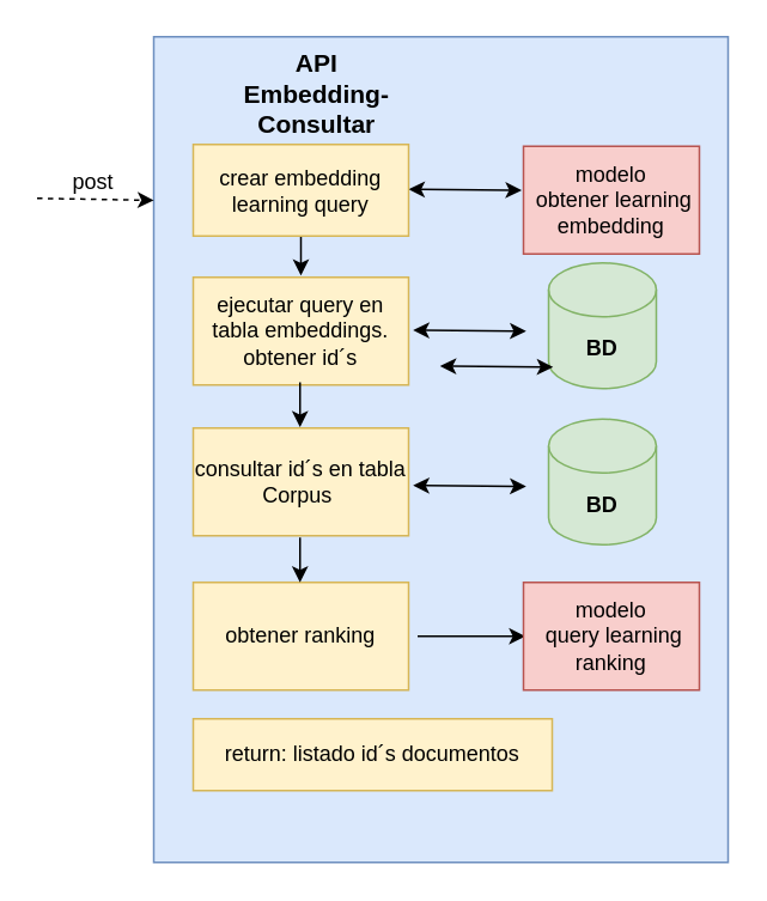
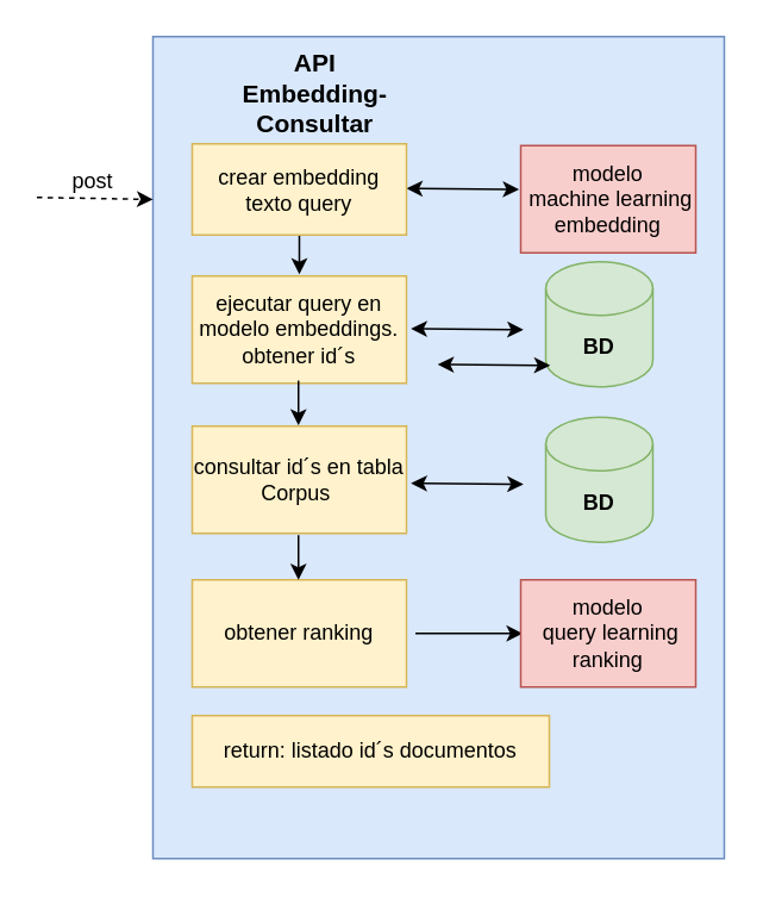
- <mxCell id="16" value="crear embedding&lt;br&gt;learning query" style="rounded=0;whiteSpace=wrap;html=1;fillColor=#fff2cc;strokeColor=#d6b656;" vertex="1" parent="1"><mxGeometry x="107" y="80" width="120" height="51" as="geometry" /></mxCell>
+ <mxCell id="16" value="crear embedding&lt;br&gt;texto query" style="rounded=0;whiteSpace=wrap;html=1;fillColor=#fff2cc;strokeColor=#d6b656;" vertex="1" parent="1"><mxGeometry x="107" y="80" width="120" height="51" as="geometry" /></mxCell>
- <mxCell id="7" value="modelo&lt;br&gt;&amp;nbsp;obtener learning embedding" style="rounded=0;whiteSpace=wrap;html=1;fillColor=#f8cecc;strokeColor=#b85450;" vertex="1" parent="1"><mxGeometry x="291" y="81" width="98" height="60" as="geometry" /></mxCell>
+ <mxCell id="7" value="modelo&lt;br&gt;&amp;nbsp;machine learning embedding" style="rounded=0;whiteSpace=wrap;html=1;fillColor=#f8cecc;strokeColor=#b85450;" vertex="1" parent="1"><mxGeometry x="291" y="81" width="98" height="60" as="geometry" /></mxCell>
- <mxCell id="3" value="ejecutar query en tabla embeddings.&lt;br&gt;obtener id´s" style="rounded=0;whiteSpace=wrap;html=1;fillColor=#fff2cc;strokeColor=#d6b656;" vertex="1" parent="1"><mxGeometry x="107" y="154" width="120" height="60" as="geometry" /></mxCell>
+ <mxCell id="3" value="ejecutar query en modelo embeddings.&lt;br&gt;obtener id´s" style="rounded=0;whiteSpace=wrap;html=1;fillColor=#fff2cc;strokeColor=#d6b656;" vertex="1" parent="1"><mxGeometry x="107" y="154" width="120" height="60" as="geometry" /></mxCell>
